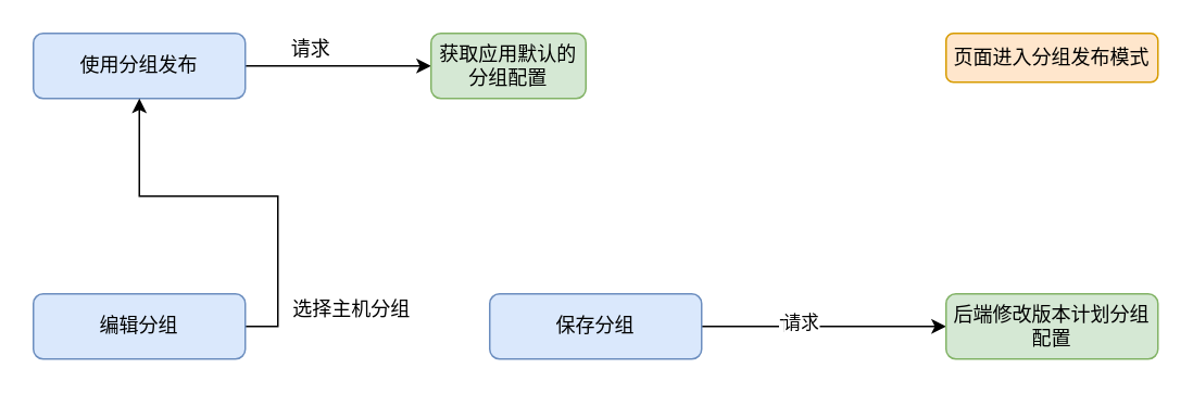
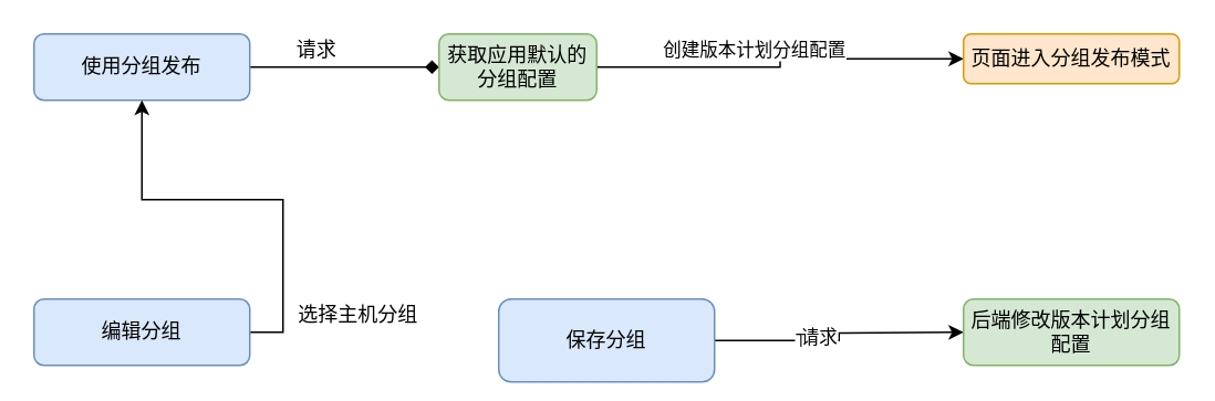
- <mxCell id="2" style="edgeStyle=orthogonalEdgeStyle;rounded=0;orthogonalLoop=1;jettySize=auto;html=1;exitX=1;exitY=0.5;exitDx=0;exitDy=0;entryX=0;entryY=0.5;entryDx=0;entryDy=0;" edge="1" parent="1" source="3" target="5"><mxGeometry relative="1" as="geometry" /></mxCell>
+ <mxCell id="2" style="edgeStyle=orthogonalEdgeStyle;rounded=0;orthogonalLoop=1;jettySize=auto;html=1;exitX=1;exitY=0.5;exitDx=0;exitDy=0;entryX=0;entryY=0.5;entryDx=0;entryDy=0;endArrow=diamond;" edge="1" parent="1" source="3" target="5"><mxGeometry relative="1" as="geometry" /></mxCell>
+ <mxCell id="4" value="创建版本计划分组配置" style="edgeStyle=orthogonalEdgeStyle;rounded=0;orthogonalLoop=1;jettySize=auto;html=1;exitX=1;exitY=0.5;exitDx=0;exitDy=0;entryX=0;entryY=0.5;entryDx=0;entryDy=0;" edge="1" parent="1" source="5" target="7"><mxGeometry x="-0.158" y="10" relative="1" as="geometry"><mxPoint as="offset" /></mxGeometry></mxCell>
- <mxCell id="13" value="保存分组" style="rounded=1;whiteSpace=wrap;html=1;fillColor=#dae8fc;strokeColor=#6c8ebf;" vertex="1" parent="1"><mxGeometry x="300" y="180" width="130" height="40" as="geometry" /></mxCell>
+ <mxCell id="13" value="保存分组" style="rounded=1;whiteSpace=wrap;html=1;fillColor=#dae8fc;strokeColor=#6c8ebf;" vertex="1" parent="1"><mxGeometry x="300" y="180" width="130" height="50" as="geometry" /></mxCell>
